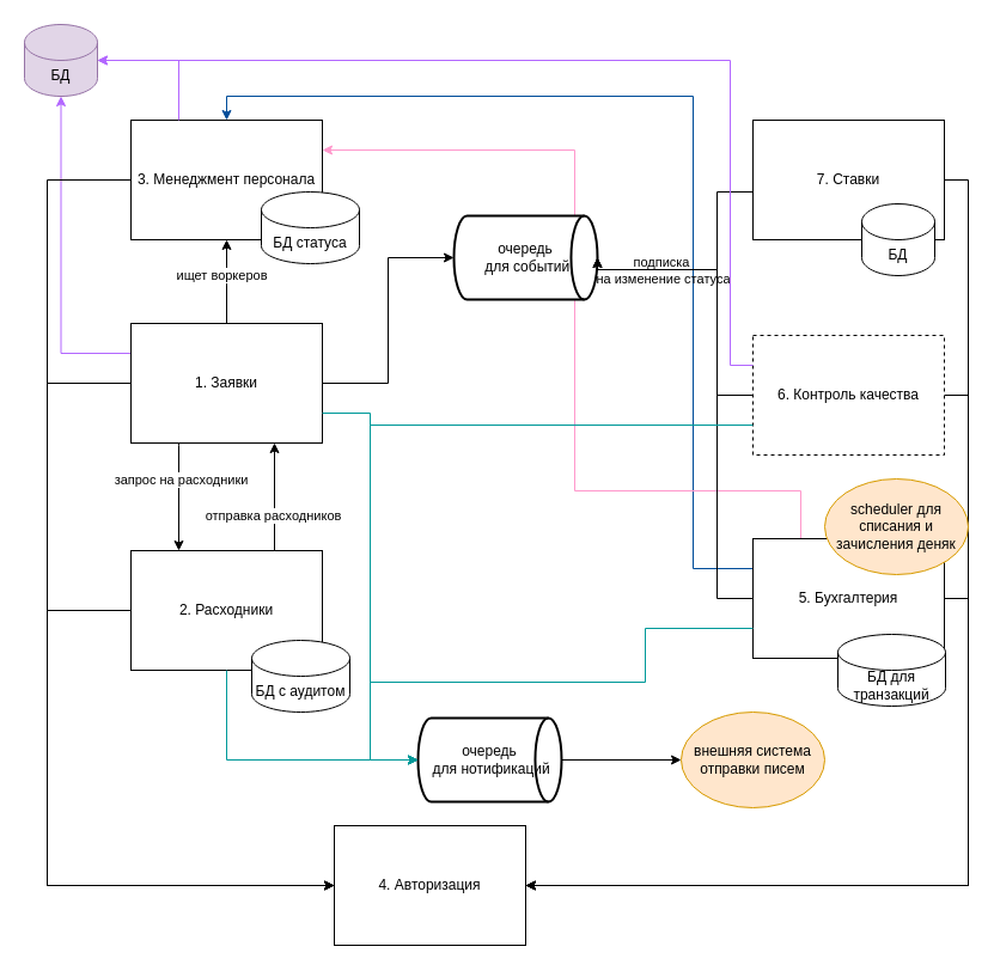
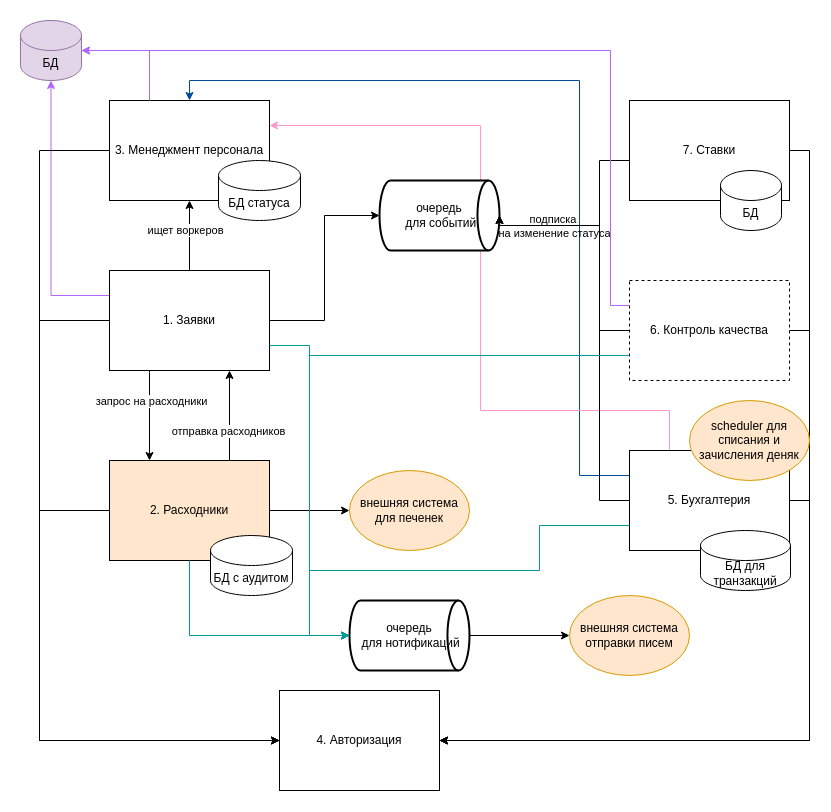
- <mxCell id="12" value="2. Расходники" style="rounded=0;whiteSpace=wrap;html=1;" vertex="1" parent="1"><mxGeometry x="109" y="460" width="160" height="100" as="geometry" /></mxCell>
+ <mxCell id="12" value="2. Расходники" style="rounded=0;whiteSpace=wrap;html=1;fillColor=#ffe6cc;" vertex="1" parent="1"><mxGeometry x="109" y="460" width="160" height="100" as="geometry" /></mxCell>
+ <mxCell id="11" style="edgeStyle=orthogonalEdgeStyle;rounded=0;orthogonalLoop=1;jettySize=auto;html=1;" edge="1" parent="1" source="12" target="31"><mxGeometry relative="1" as="geometry" /></mxCell>
+ <mxCell id="31" value="внешняя система для печенек" style="ellipse;whiteSpace=wrap;html=1;fillColor=#ffe6cc;strokeColor=#d79b00;" vertex="1" parent="1"><mxGeometry x="349" y="470" width="120" height="80" as="geometry" /></mxCell>
